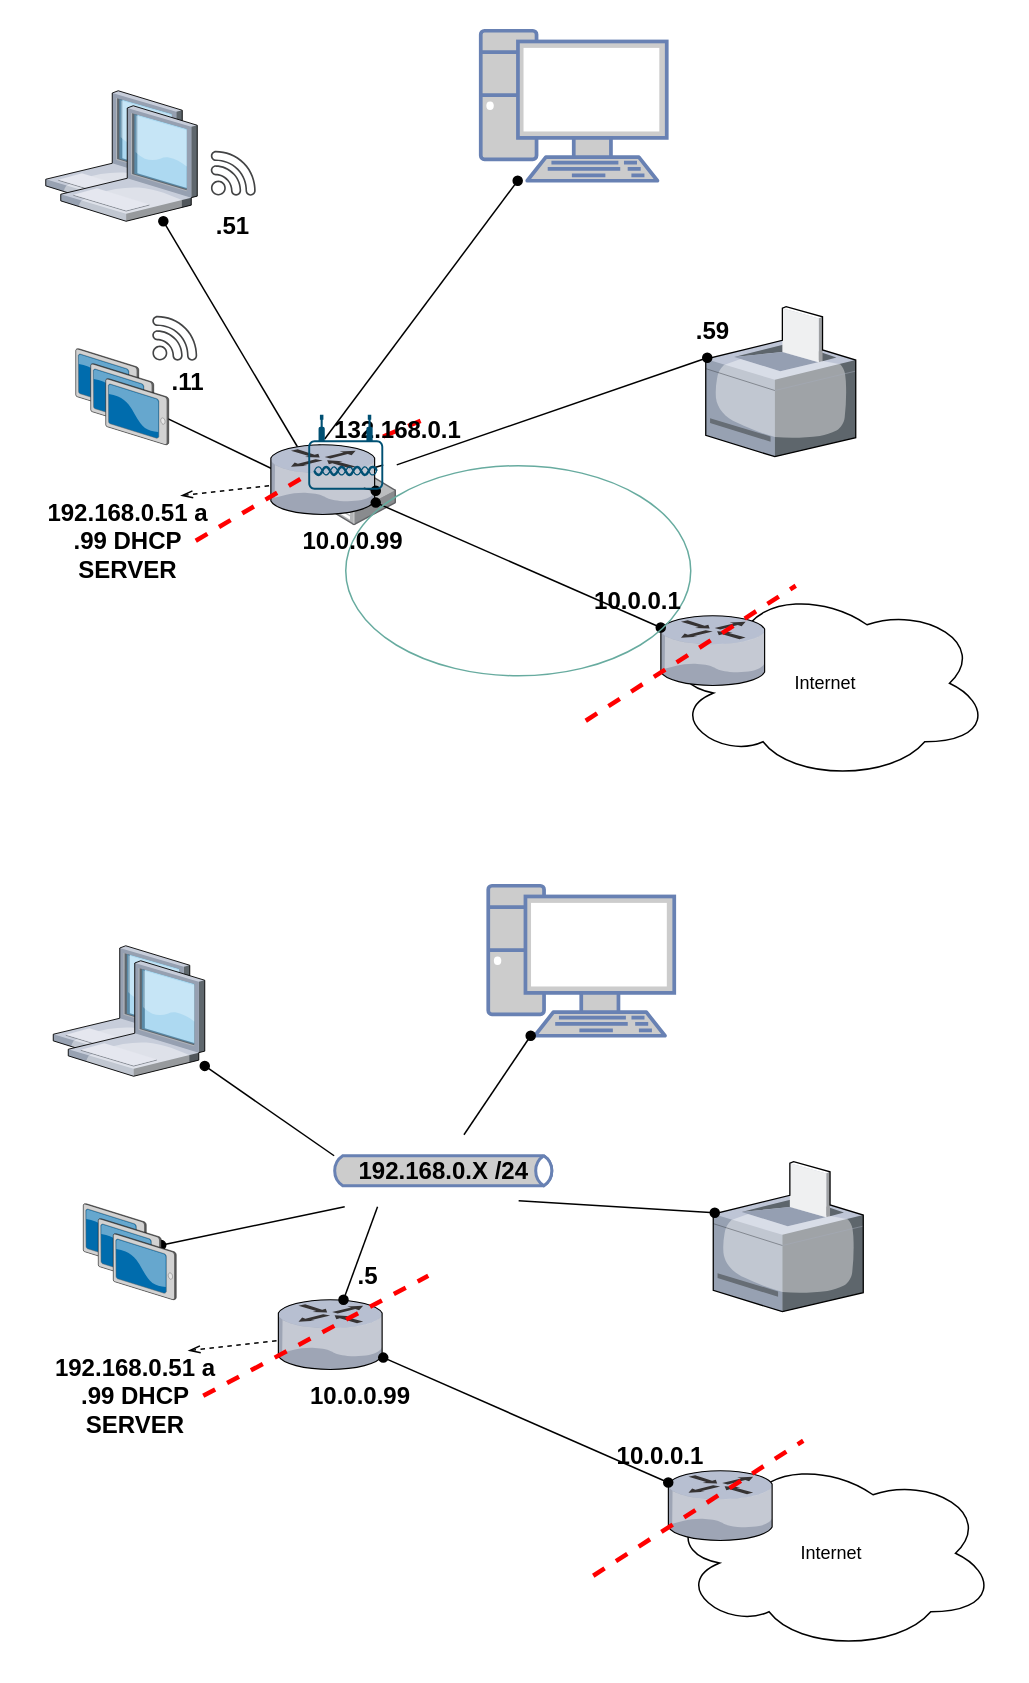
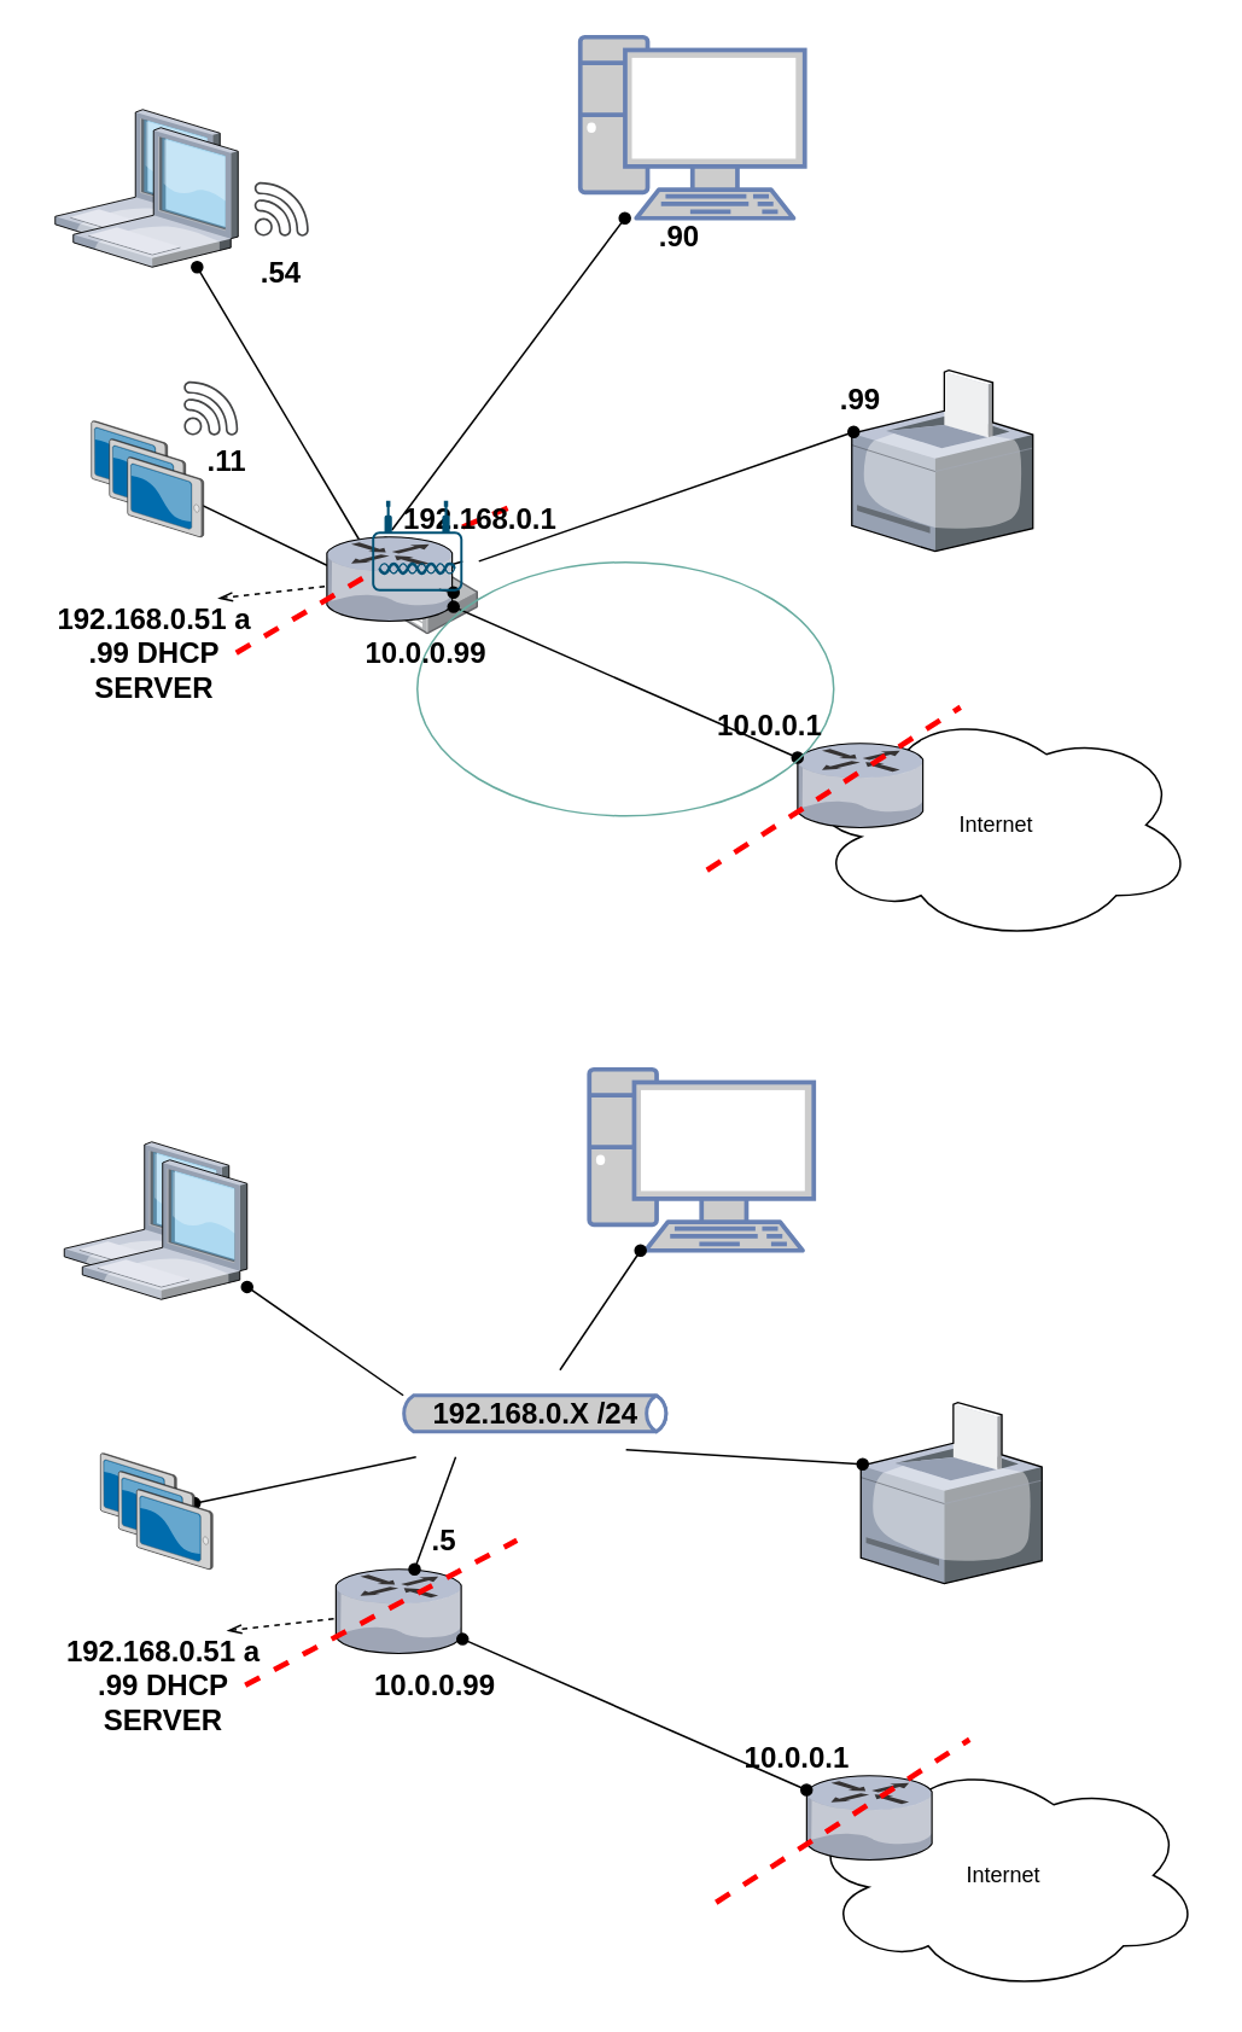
+ <mxCell id="30" value="&lt;b&gt;&lt;font style=&quot;font-size: 16px&quot;&gt;.90&lt;/font&gt;&lt;/b&gt;" style="text;html=1;strokeColor=none;fillColor=none;align=center;verticalAlign=middle;whiteSpace=wrap;rounded=0;" vertex="1" parent="1"><mxGeometry x="310" y="120" width="130" height="20" as="geometry" /></mxCell>
- <mxCell id="29" value="&lt;b&gt;&lt;font style=&quot;font-size: 16px&quot;&gt;.51&lt;/font&gt;&lt;/b&gt;" style="text;html=1;strokeColor=none;fillColor=none;align=center;verticalAlign=middle;whiteSpace=wrap;rounded=0;" vertex="1" parent="1"><mxGeometry x="90" y="139.84" width="130" height="20" as="geometry" /></mxCell>
+ <mxCell id="29" value="&lt;b&gt;&lt;font style=&quot;font-size: 16px&quot;&gt;.54&lt;/font&gt;&lt;/b&gt;" style="text;html=1;strokeColor=none;fillColor=none;align=center;verticalAlign=middle;whiteSpace=wrap;rounded=0;" vertex="1" parent="1"><mxGeometry x="90" y="139.84" width="130" height="20" as="geometry" /></mxCell>
- <mxCell id="31" value="&lt;b&gt;&lt;font style=&quot;font-size: 16px&quot;&gt;.59&lt;/font&gt;&lt;/b&gt;" style="text;html=1;strokeColor=none;fillColor=none;align=center;verticalAlign=middle;whiteSpace=wrap;rounded=0;" vertex="1" parent="1"><mxGeometry x="410" y="210" width="130" height="20" as="geometry" /></mxCell>
+ <mxCell id="31" value="&lt;b&gt;&lt;font style=&quot;font-size: 16px&quot;&gt;.99&lt;/font&gt;&lt;/b&gt;" style="text;html=1;strokeColor=none;fillColor=none;align=center;verticalAlign=middle;whiteSpace=wrap;rounded=0;" vertex="1" parent="1"><mxGeometry x="410" y="210" width="130" height="20" as="geometry" /></mxCell>
- <mxCell id="27" value="&lt;b&gt;&lt;font style=&quot;font-size: 16px&quot;&gt;132.168.0.1&lt;/font&gt;&lt;/b&gt;" style="text;html=1;strokeColor=none;fillColor=none;align=center;verticalAlign=middle;whiteSpace=wrap;rounded=0;" vertex="1" parent="1"><mxGeometry x="200" y="276" width="130" height="20" as="geometry" /></mxCell>
+ <mxCell id="27" value="&lt;b&gt;&lt;font style=&quot;font-size: 16px&quot;&gt;192.168.0.1&lt;/font&gt;&lt;/b&gt;" style="text;html=1;strokeColor=none;fillColor=none;align=center;verticalAlign=middle;whiteSpace=wrap;rounded=0;" vertex="1" parent="1"><mxGeometry x="200" y="276" width="130" height="20" as="geometry" /></mxCell>
